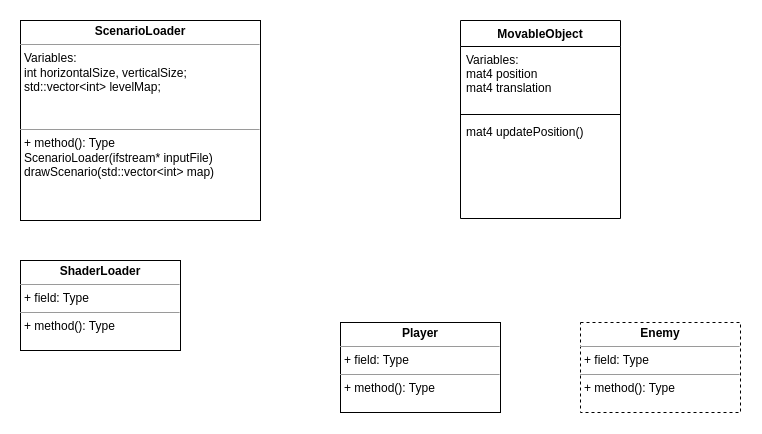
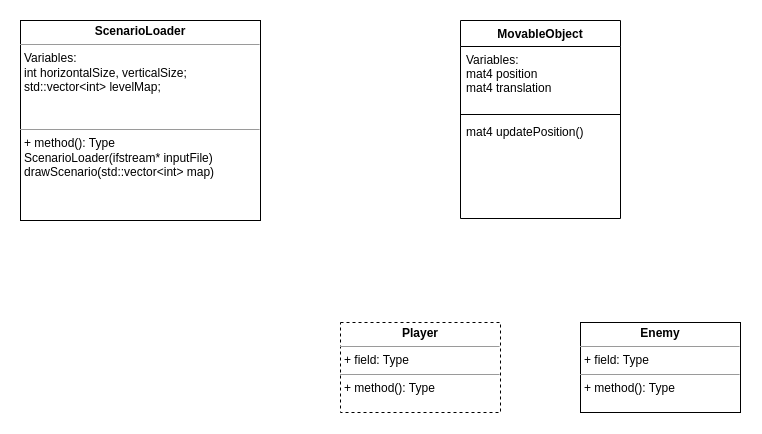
- <mxCell id="9" value="&lt;p style=&quot;margin: 0px ; margin-top: 4px ; text-align: center&quot;&gt;&lt;b&gt;ShaderLoader&lt;/b&gt;&lt;/p&gt;&lt;hr size=&quot;1&quot;&gt;&lt;p style=&quot;margin: 0px ; margin-left: 4px&quot;&gt;+ field: Type&lt;/p&gt;&lt;hr size=&quot;1&quot;&gt;&lt;p style=&quot;margin: 0px ; margin-left: 4px&quot;&gt;+ method(): Type&lt;/p&gt;" style="verticalAlign=top;align=left;overflow=fill;fontSize=12;fontFamily=Helvetica;html=1;" parent="1" vertex="1"><mxGeometry x="20" y="260" width="160" height="90" as="geometry" /></mxCell>
- <mxCell id="3" value="&lt;p style=&quot;margin: 0px ; margin-top: 4px ; text-align: center&quot;&gt;&lt;b&gt;Player&lt;/b&gt;&lt;/p&gt;&lt;hr size=&quot;1&quot;&gt;&lt;p style=&quot;margin: 0px ; margin-left: 4px&quot;&gt;+ field: Type&lt;/p&gt;&lt;hr size=&quot;1&quot;&gt;&lt;p style=&quot;margin: 0px ; margin-left: 4px&quot;&gt;+ method(): Type&lt;/p&gt;" style="verticalAlign=top;align=left;overflow=fill;fontSize=12;fontFamily=Helvetica;html=1;" parent="1" vertex="1"><mxGeometry x="340" y="322" width="160" height="90" as="geometry" /></mxCell>
+ <mxCell id="3" value="&lt;p style=&quot;margin: 0px ; margin-top: 4px ; text-align: center&quot;&gt;&lt;b&gt;Player&lt;/b&gt;&lt;/p&gt;&lt;hr size=&quot;1&quot;&gt;&lt;p style=&quot;margin: 0px ; margin-left: 4px&quot;&gt;+ field: Type&lt;/p&gt;&lt;hr size=&quot;1&quot;&gt;&lt;p style=&quot;margin: 0px ; margin-left: 4px&quot;&gt;+ method(): Type&lt;/p&gt;" style="verticalAlign=top;align=left;overflow=fill;fontSize=12;fontFamily=Helvetica;html=1;dashed=1;" parent="1" vertex="1"><mxGeometry x="340" y="322" width="160" height="90" as="geometry" /></mxCell>
- <mxCell id="4" value="&lt;p style=&quot;margin: 0px ; margin-top: 4px ; text-align: center&quot;&gt;&lt;b&gt;Enemy&lt;/b&gt;&lt;/p&gt;&lt;hr size=&quot;1&quot;&gt;&lt;p style=&quot;margin: 0px ; margin-left: 4px&quot;&gt;+ field: Type&lt;/p&gt;&lt;hr size=&quot;1&quot;&gt;&lt;p style=&quot;margin: 0px ; margin-left: 4px&quot;&gt;+ method(): Type&lt;/p&gt;" style="verticalAlign=top;align=left;overflow=fill;fontSize=12;fontFamily=Helvetica;html=1;dashed=1;" parent="1" vertex="1"><mxGeometry x="580" y="322" width="160" height="90" as="geometry" /></mxCell>
+ <mxCell id="4" value="&lt;p style=&quot;margin: 0px ; margin-top: 4px ; text-align: center&quot;&gt;&lt;b&gt;Enemy&lt;/b&gt;&lt;/p&gt;&lt;hr size=&quot;1&quot;&gt;&lt;p style=&quot;margin: 0px ; margin-left: 4px&quot;&gt;+ field: Type&lt;/p&gt;&lt;hr size=&quot;1&quot;&gt;&lt;p style=&quot;margin: 0px ; margin-left: 4px&quot;&gt;+ method(): Type&lt;/p&gt;" style="verticalAlign=top;align=left;overflow=fill;fontSize=12;fontFamily=Helvetica;html=1;" parent="1" vertex="1"><mxGeometry x="580" y="322" width="160" height="90" as="geometry" /></mxCell>
